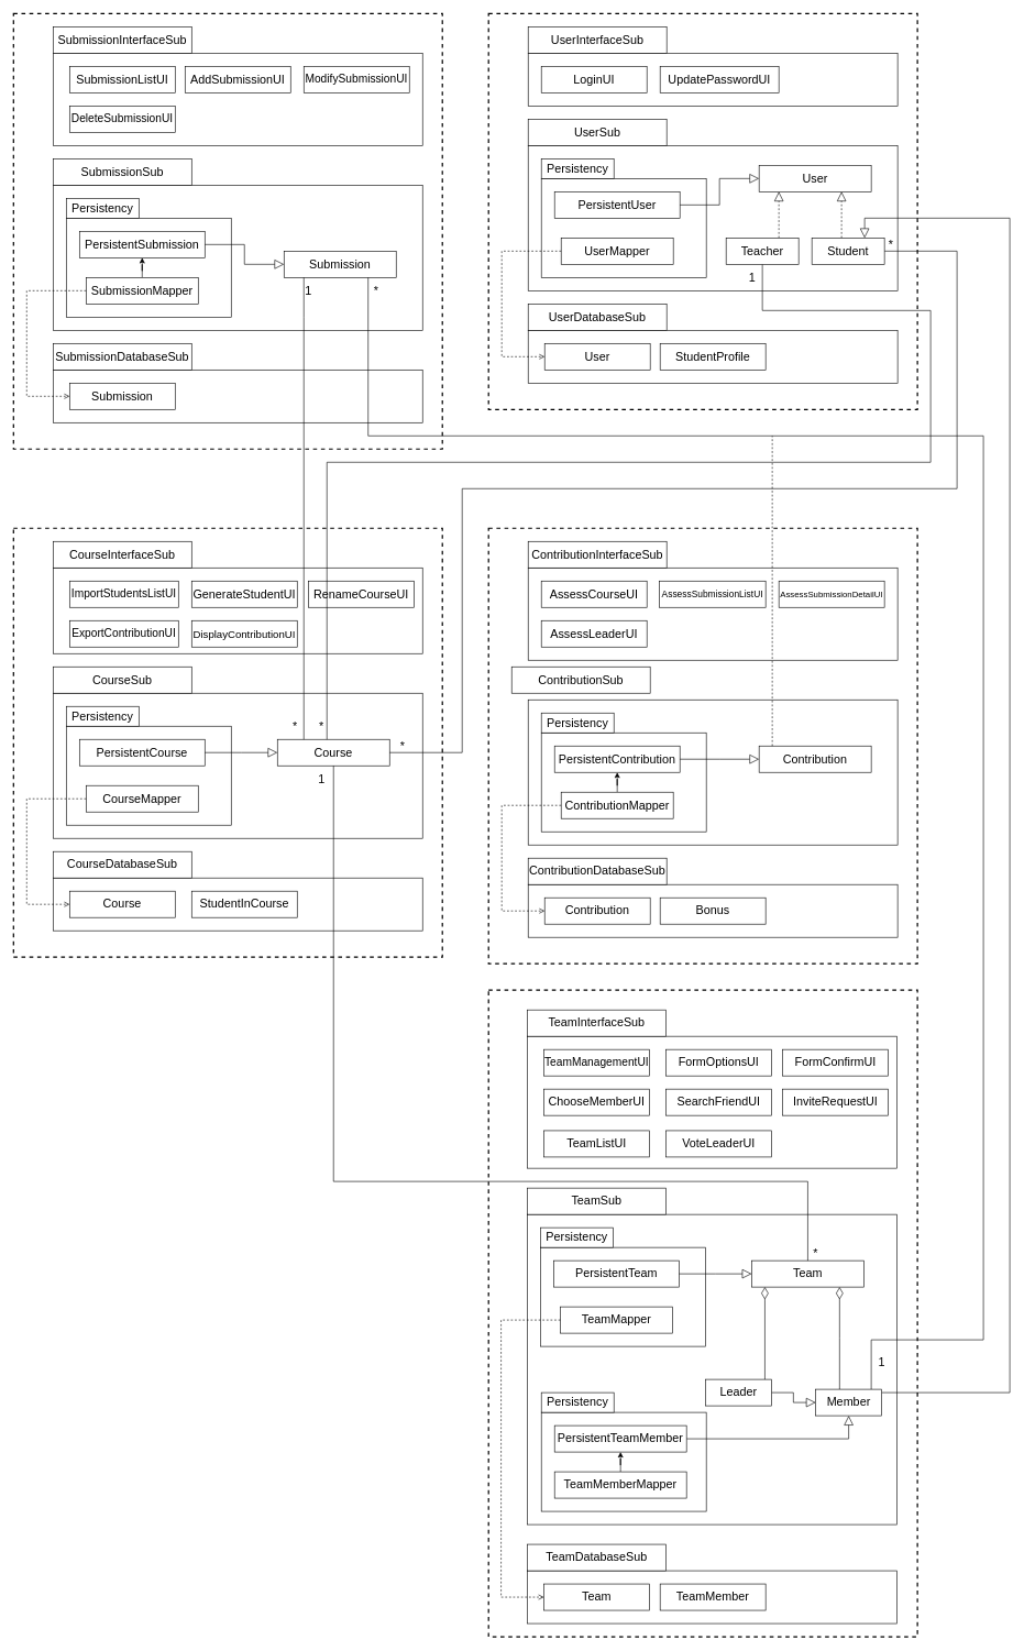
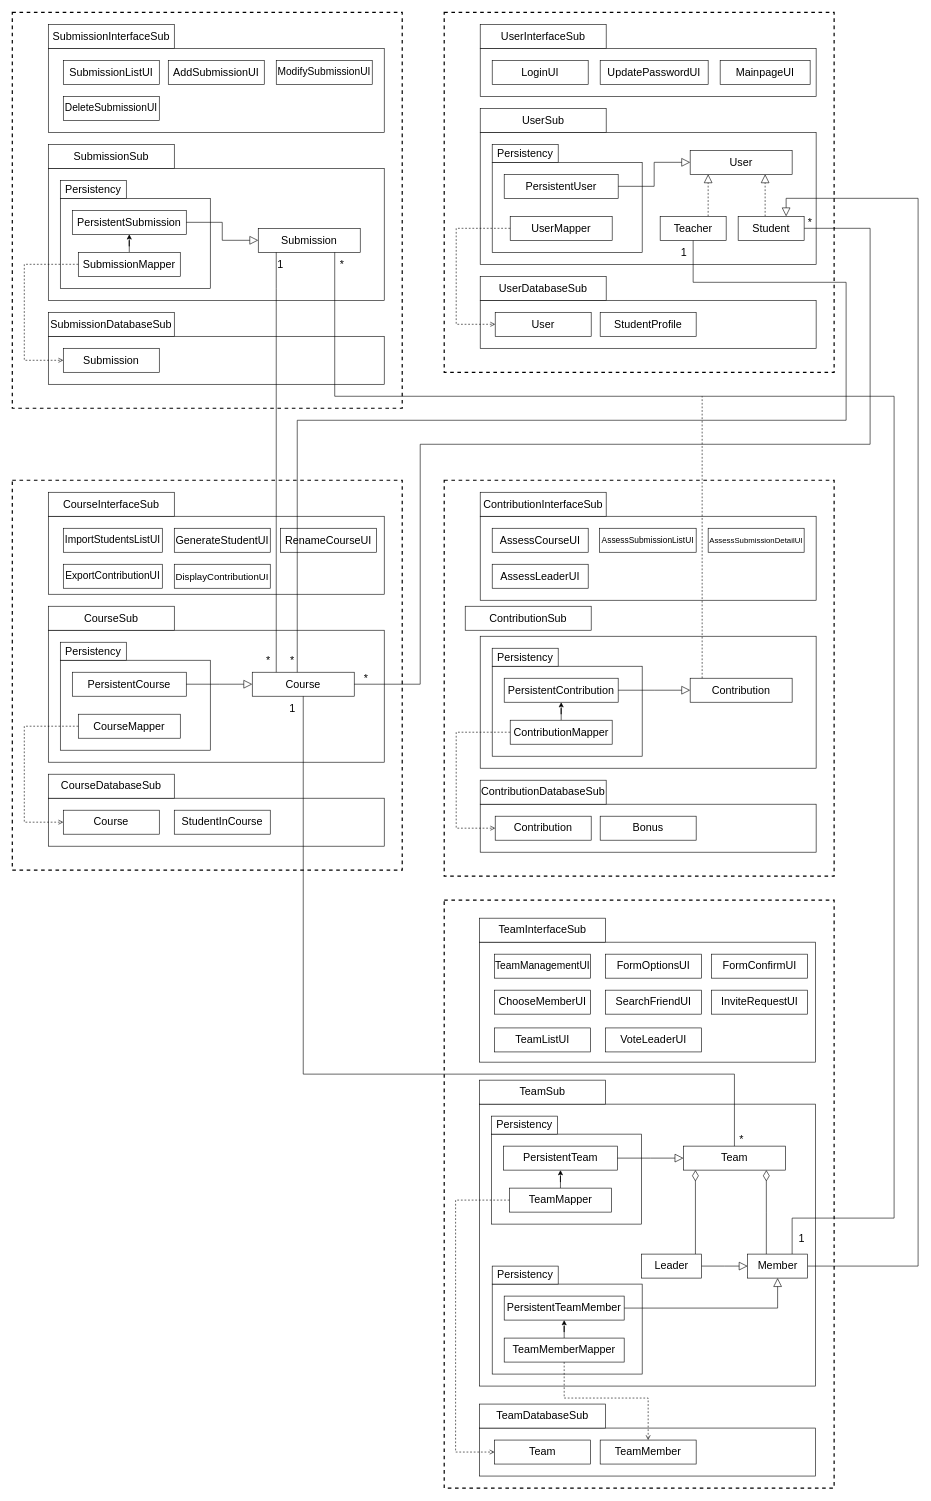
+ <mxCell id="40" value="MainpageUI" style="rounded=0;whiteSpace=wrap;html=1;fontSize=18;" parent="1" vertex="1"><mxGeometry x="1200" y="100" width="150" height="40" as="geometry" /></mxCell>
+ <mxCell id="49" style="edgeStyle=orthogonalEdgeStyle;rounded=0;orthogonalLoop=1;jettySize=auto;html=1;fontSize=18;" parent="1" source="50" target="52" edge="1"><mxGeometry relative="1" as="geometry" /></mxCell>
- <mxCell id="105" value="Member" style="rounded=0;whiteSpace=wrap;html=1;fontSize=18;" parent="1" vertex="1"><mxGeometry x="1235.79" y="2105" width="100" height="40" as="geometry" /></mxCell>
+ <mxCell id="105" value="Member" style="rounded=0;whiteSpace=wrap;html=1;fontSize=18;" parent="1" vertex="1"><mxGeometry x="1245.79" y="2090" width="100" height="40" as="geometry" /></mxCell>
+ <mxCell id="133" style="edgeStyle=orthogonalEdgeStyle;rounded=0;orthogonalLoop=1;jettySize=auto;html=1;entryX=0.5;entryY=0;entryDx=0;entryDy=0;endArrow=open;endFill=0;endSize=6;dashed=1;" parent="1" source="134" target="129" edge="1"><mxGeometry relative="1" as="geometry"><Array as="points"><mxPoint x="940" y="2330" /><mxPoint x="1080" y="2330" /></Array></mxGeometry></mxCell>
